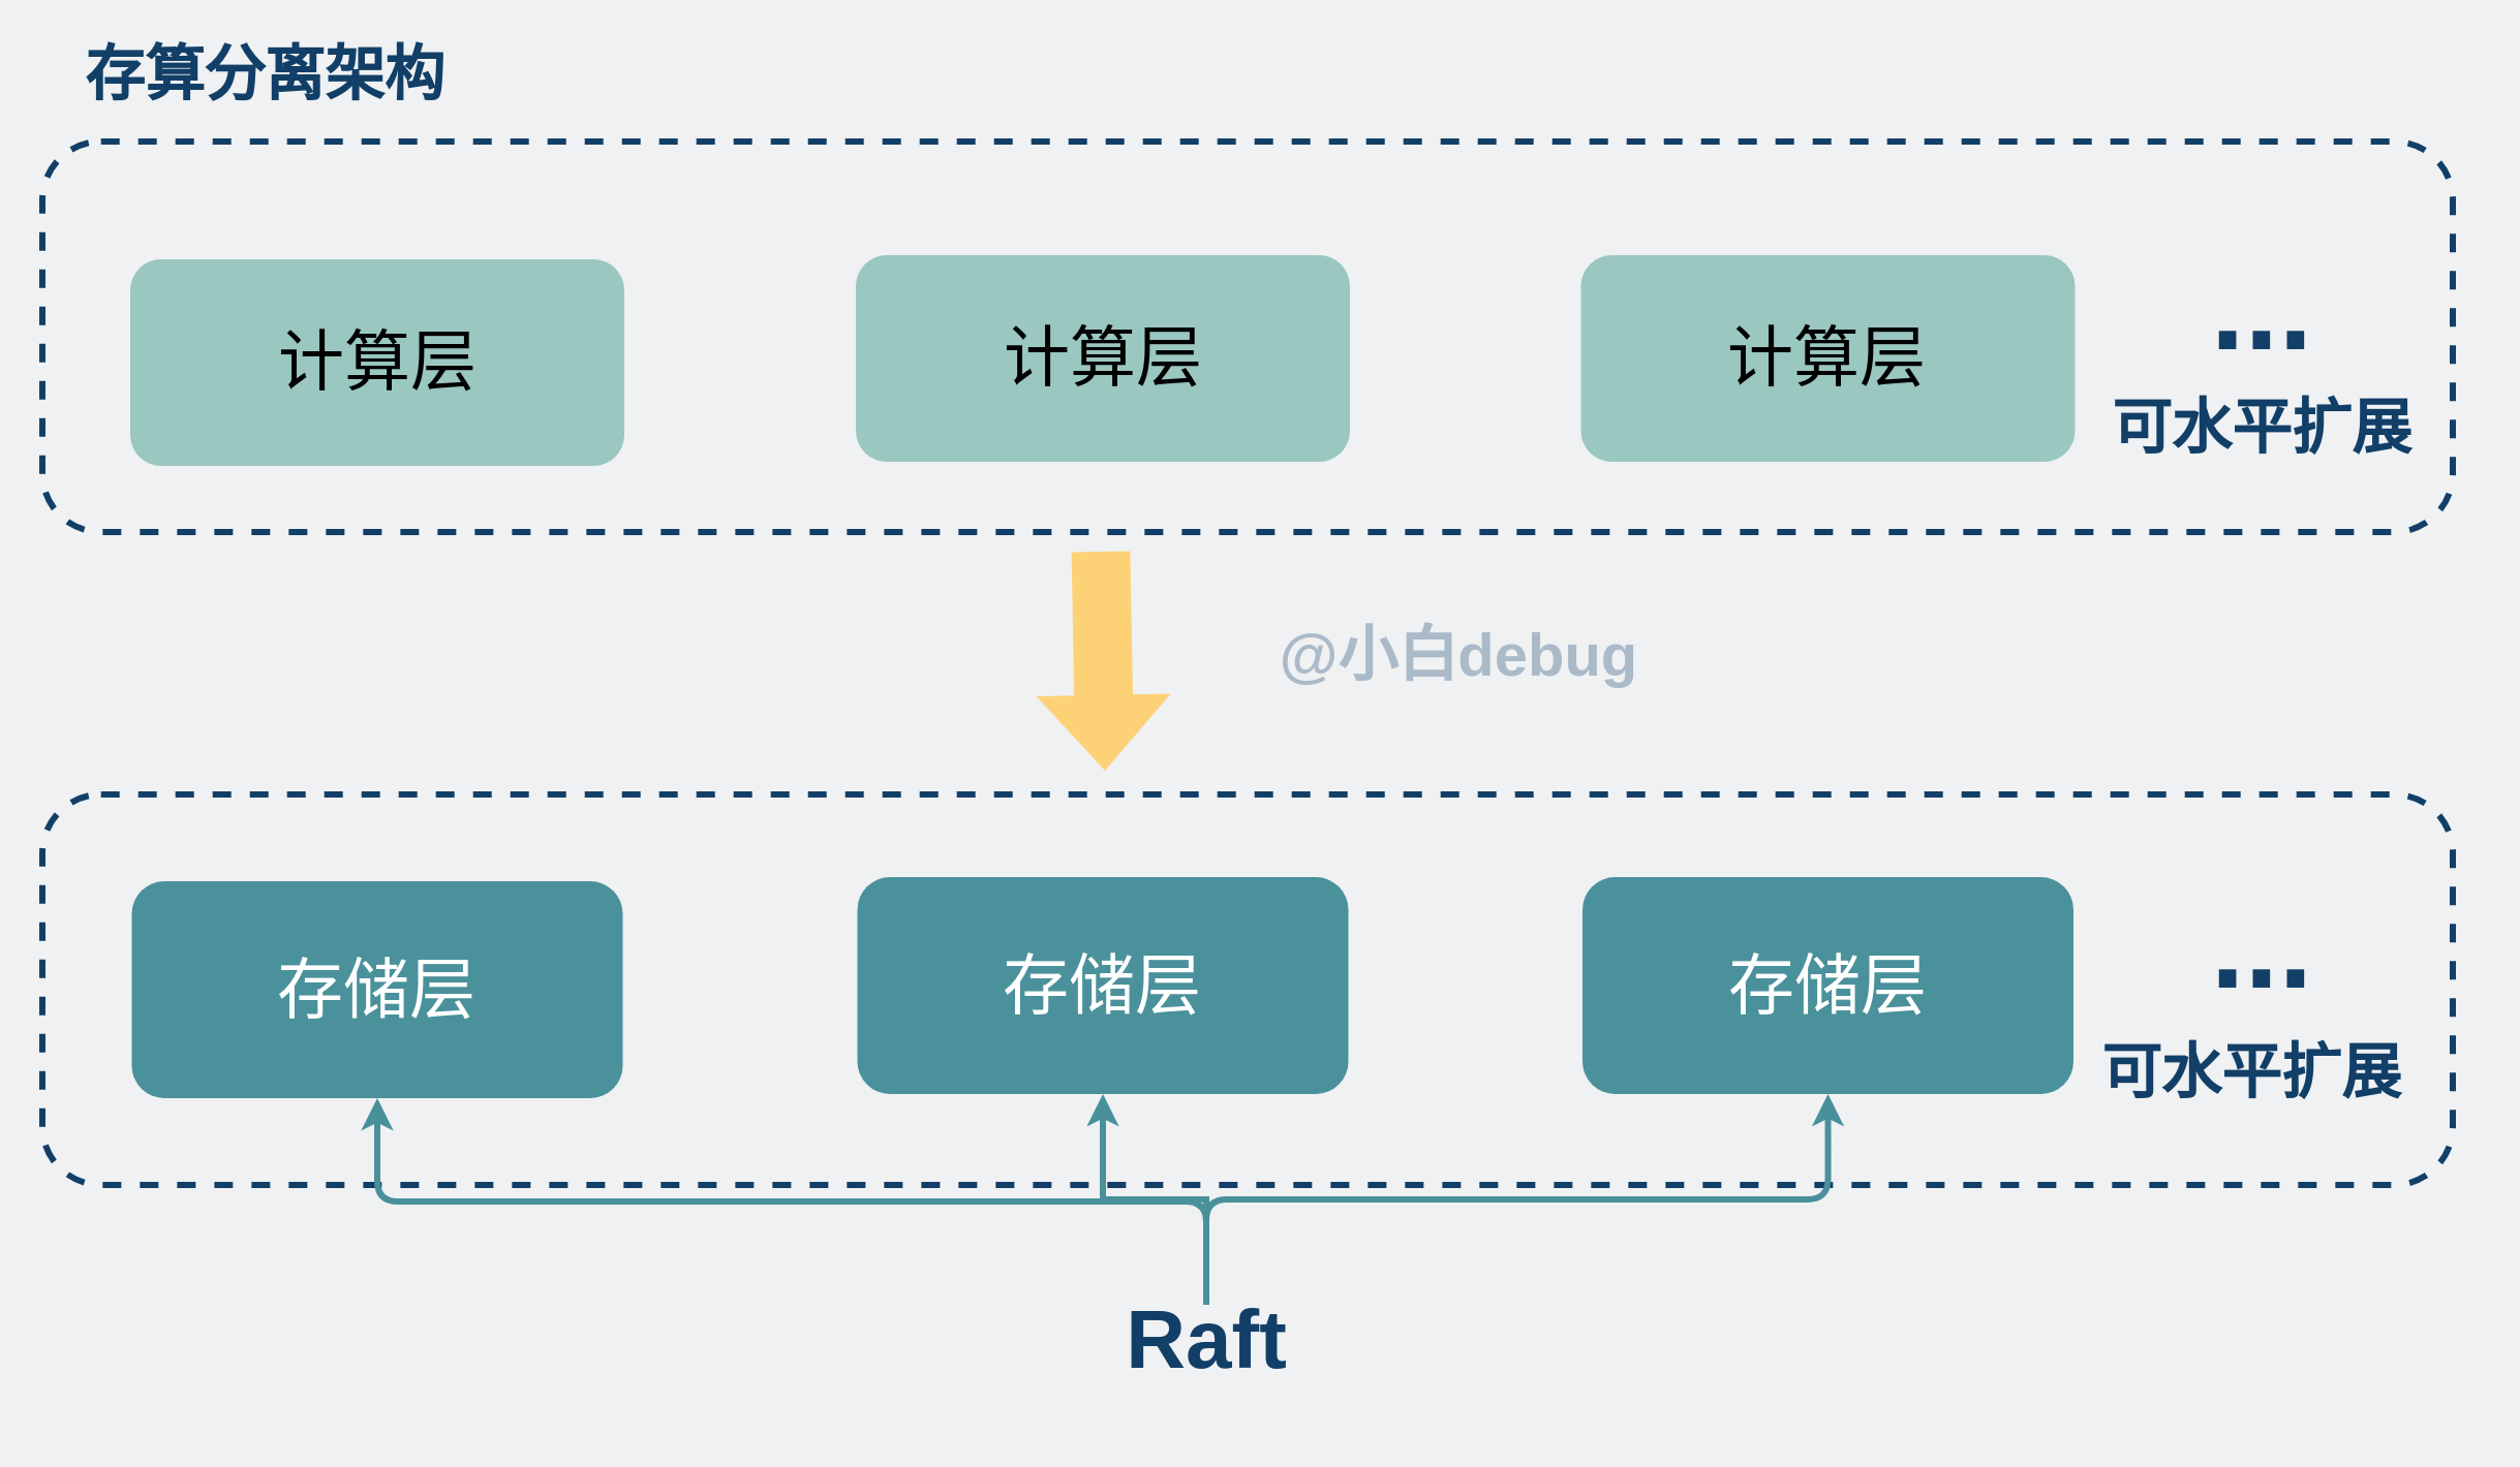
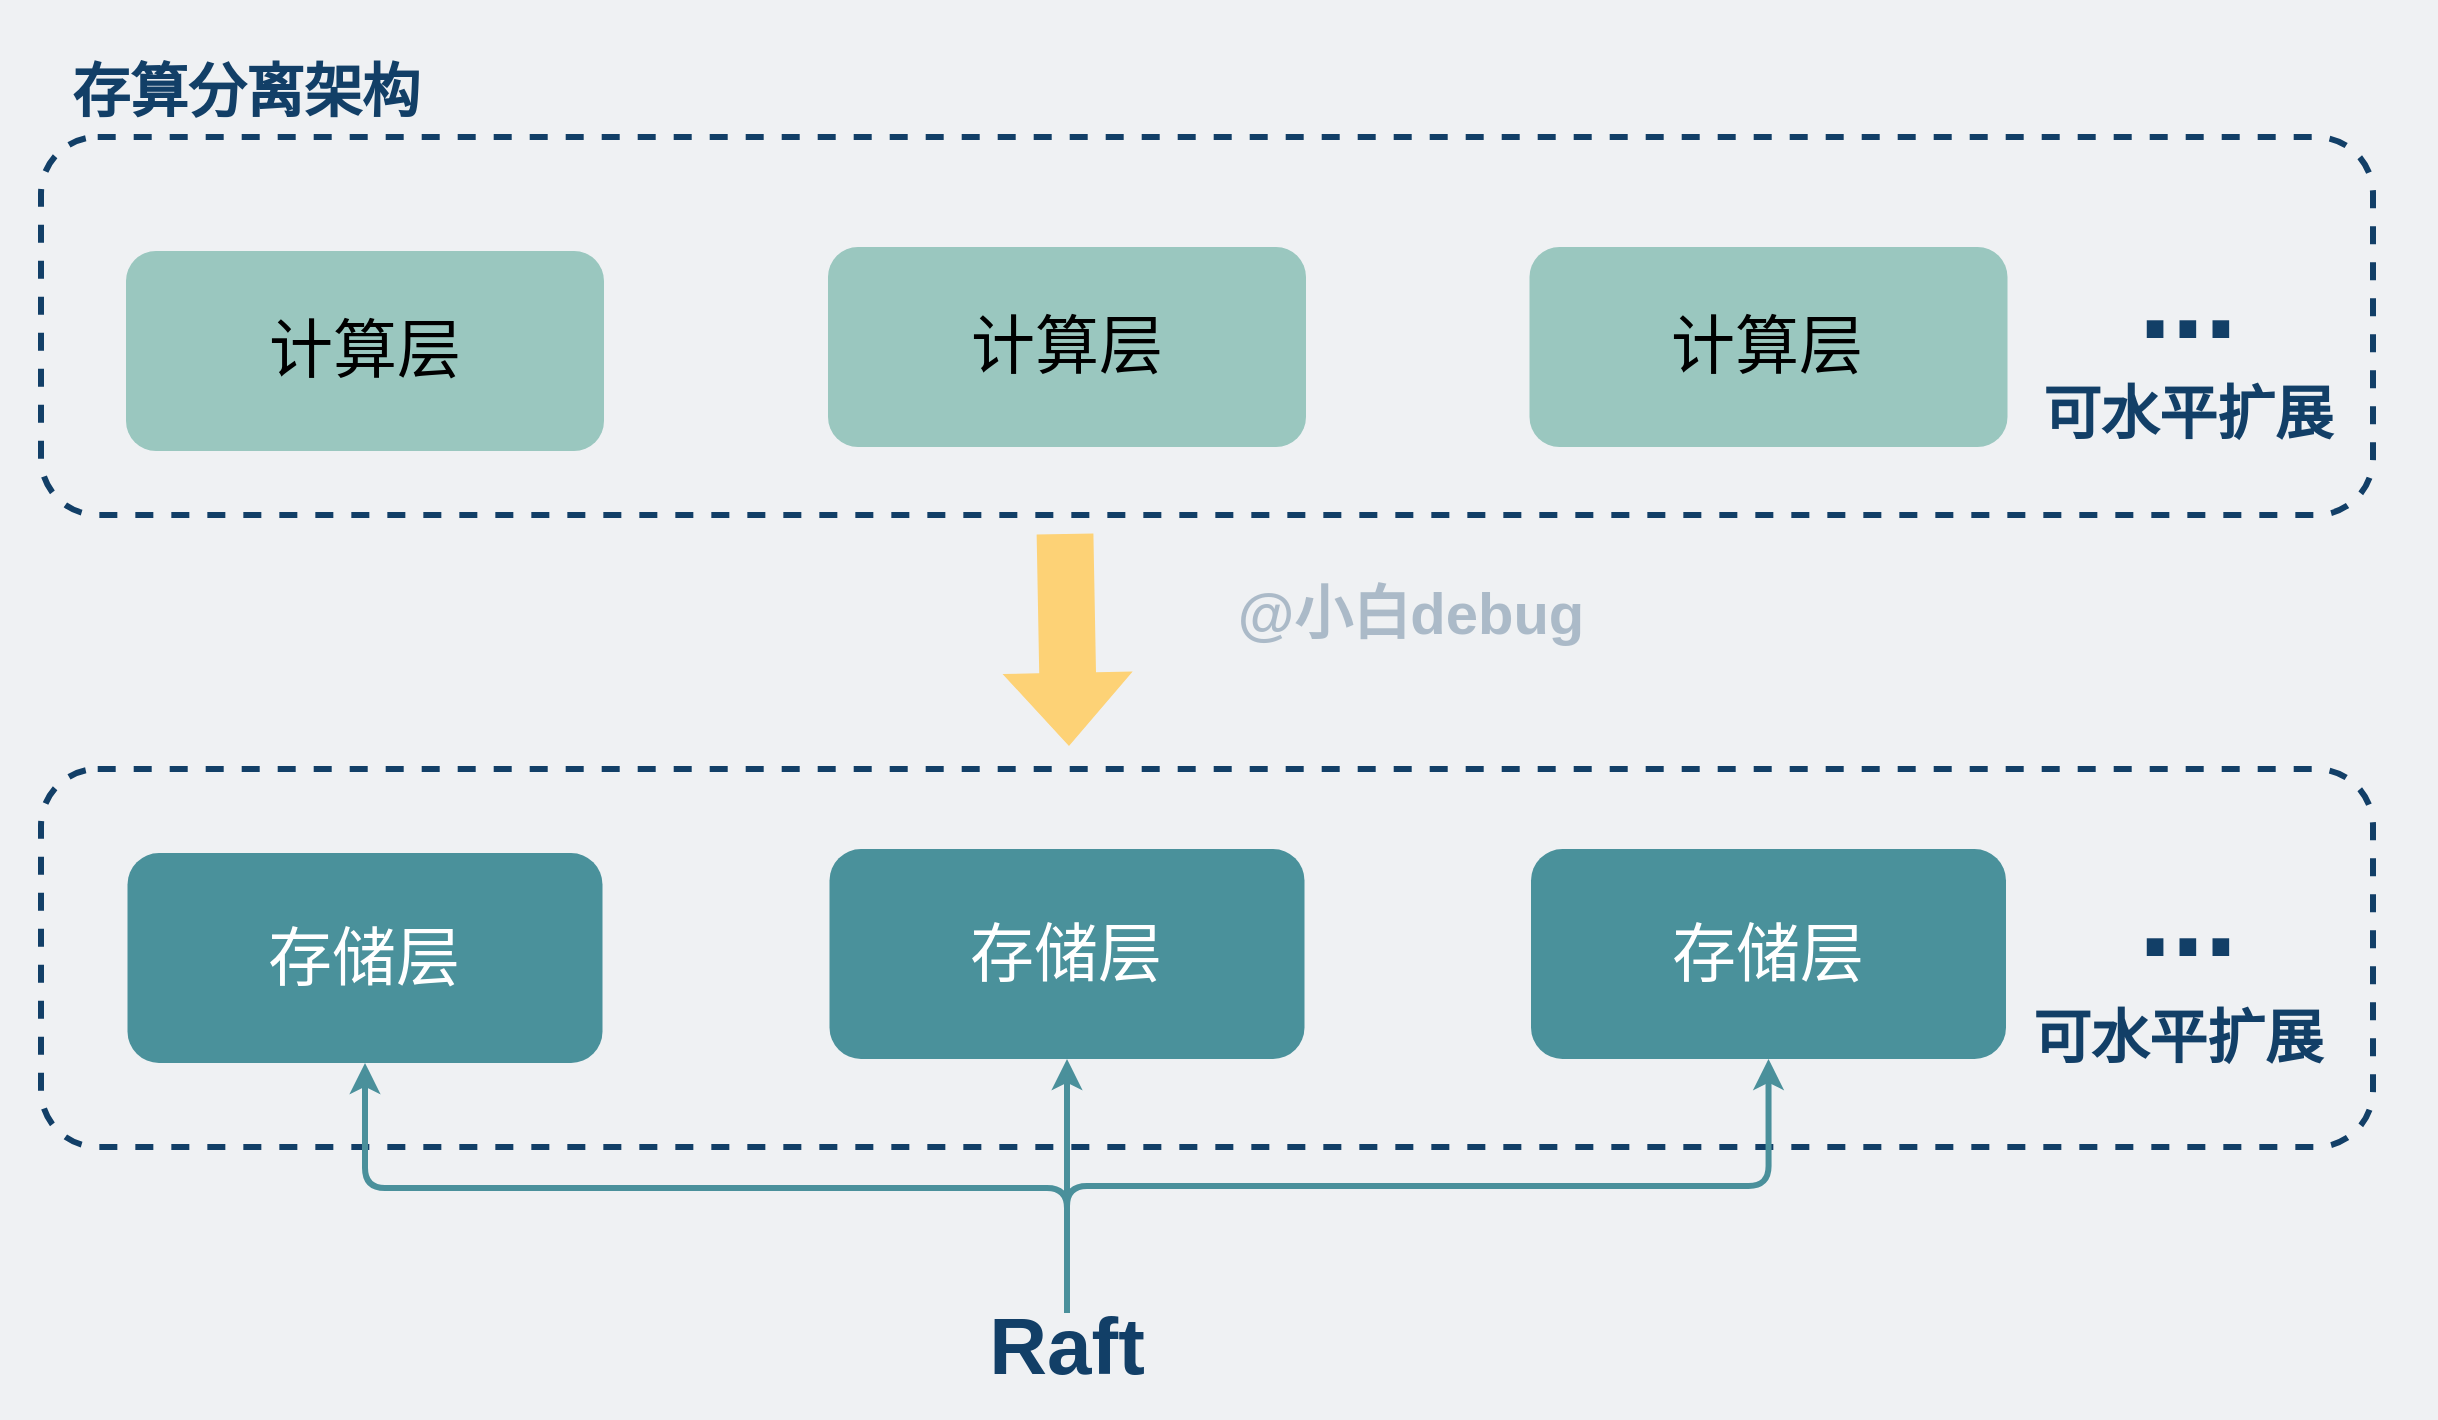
- <mxCell id="20" value="&lt;font size=&quot;1&quot;&gt;&lt;b style=&quot;&quot;&gt;&lt;font style=&quot;font-size: 29px;&quot; color=&quot;#123f67&quot;&gt;存算分离架构&lt;/font&gt;&lt;br&gt;&lt;/b&gt;&lt;/font&gt;" style="text;html=1;strokeColor=none;fillColor=none;align=center;verticalAlign=middle;whiteSpace=wrap;rounded=0;" parent="1" vertex="1"><mxGeometry x="25" y="20" width="206" height="32" as="geometry" /></mxCell>
+ <mxCell id="20" value="&lt;font size=&quot;1&quot;&gt;&lt;b style=&quot;&quot;&gt;&lt;font style=&quot;font-size: 29px;&quot; color=&quot;#123f67&quot;&gt;存算分离架构&lt;/font&gt;&lt;br&gt;&lt;/b&gt;&lt;/font&gt;" style="text;html=1;strokeColor=none;fillColor=none;align=center;verticalAlign=middle;whiteSpace=wrap;rounded=0;" parent="1" vertex="1"><mxGeometry x="20" y="30" width="206" height="32" as="geometry" /></mxCell>
- <mxCell id="15" value="&lt;font size=&quot;1&quot;&gt;&lt;b style=&quot;&quot;&gt;&lt;font style=&quot;font-size: 29px;&quot; color=&quot;#123f67&quot;&gt;@小白debug&lt;/font&gt;&lt;br&gt;&lt;/b&gt;&lt;/font&gt;" style="text;html=1;strokeColor=none;fillColor=none;align=center;verticalAlign=middle;whiteSpace=wrap;rounded=0;opacity=30;textOpacity=30;" parent="1" vertex="1"><mxGeometry x="587" y="301" width="237" height="32" as="geometry" /></mxCell>
+ <mxCell id="15" value="&lt;font size=&quot;1&quot;&gt;&lt;b style=&quot;&quot;&gt;&lt;font style=&quot;font-size: 29px;&quot; color=&quot;#123f67&quot;&gt;@小白debug&lt;/font&gt;&lt;br&gt;&lt;/b&gt;&lt;/font&gt;" style="text;html=1;strokeColor=none;fillColor=none;align=center;verticalAlign=middle;whiteSpace=wrap;rounded=0;opacity=30;textOpacity=30;" parent="1" vertex="1"><mxGeometry x="587" y="291" width="237" height="32" as="geometry" /></mxCell>
- <mxCell id="19" value="&lt;font size=&quot;1&quot;&gt;&lt;b style=&quot;&quot;&gt;&lt;font style=&quot;font-size: 40px;&quot; color=&quot;#123f67&quot;&gt;Raft&lt;/font&gt;&lt;br&gt;&lt;/b&gt;&lt;/font&gt;" style="text;html=1;strokeColor=none;fillColor=none;align=center;verticalAlign=middle;whiteSpace=wrap;rounded=0;" parent="1" vertex="1"><mxGeometry x="490.75" y="631" width="184.5" height="32" as="geometry" /></mxCell>
+ <mxCell id="19" value="&lt;font size=&quot;1&quot;&gt;&lt;b style=&quot;&quot;&gt;&lt;font style=&quot;font-size: 40px;&quot; color=&quot;#123f67&quot;&gt;Raft&lt;/font&gt;&lt;br&gt;&lt;/b&gt;&lt;/font&gt;" style="text;html=1;strokeColor=none;fillColor=none;align=center;verticalAlign=middle;whiteSpace=wrap;rounded=0;" parent="1" vertex="1"><mxGeometry x="440.75" y="656" width="184.5" height="32" as="geometry" /></mxCell>
